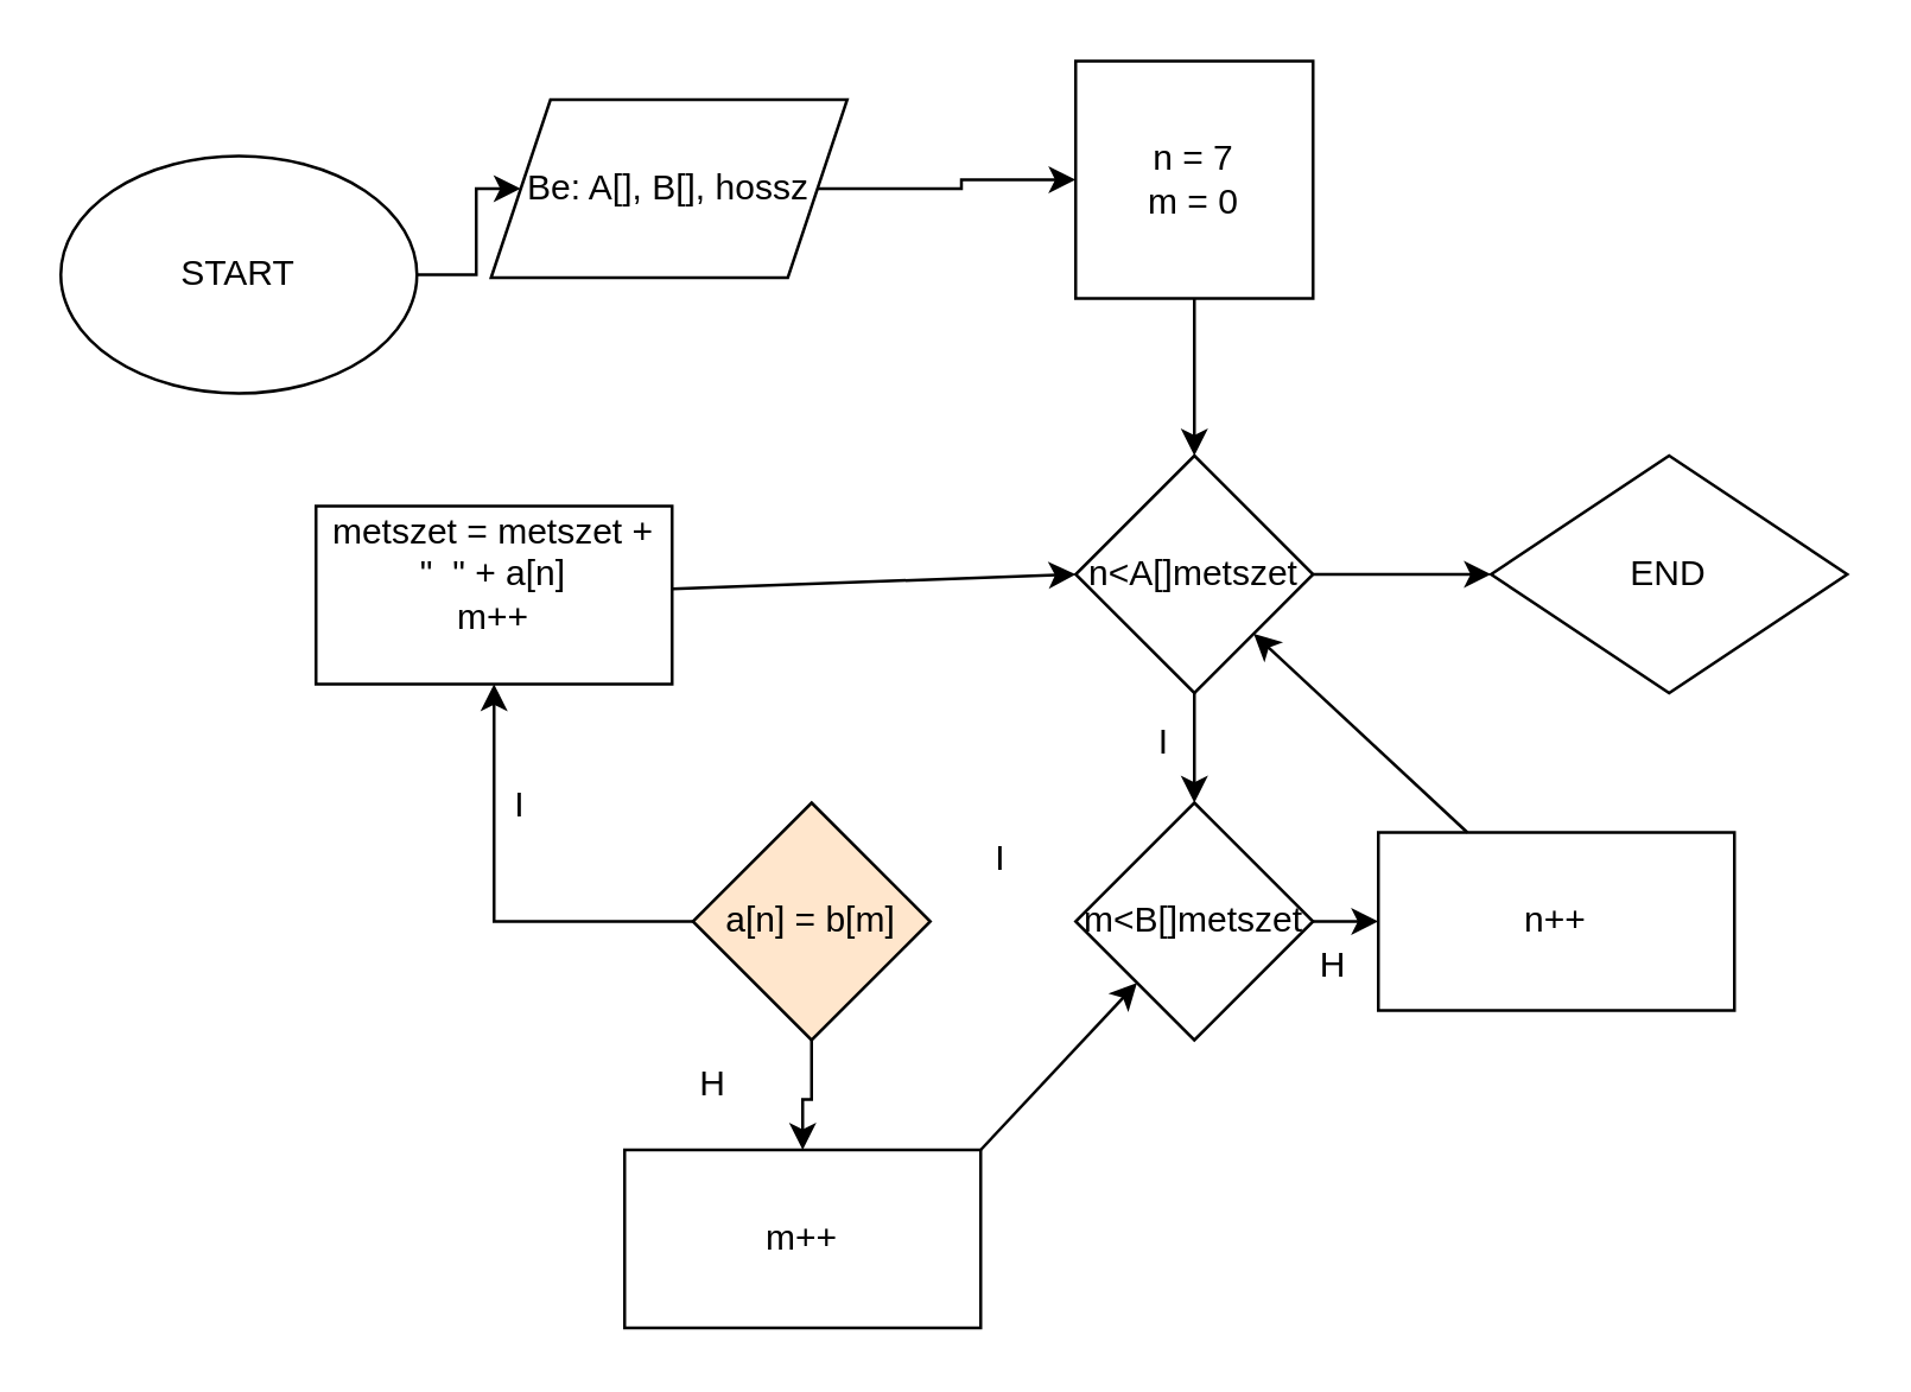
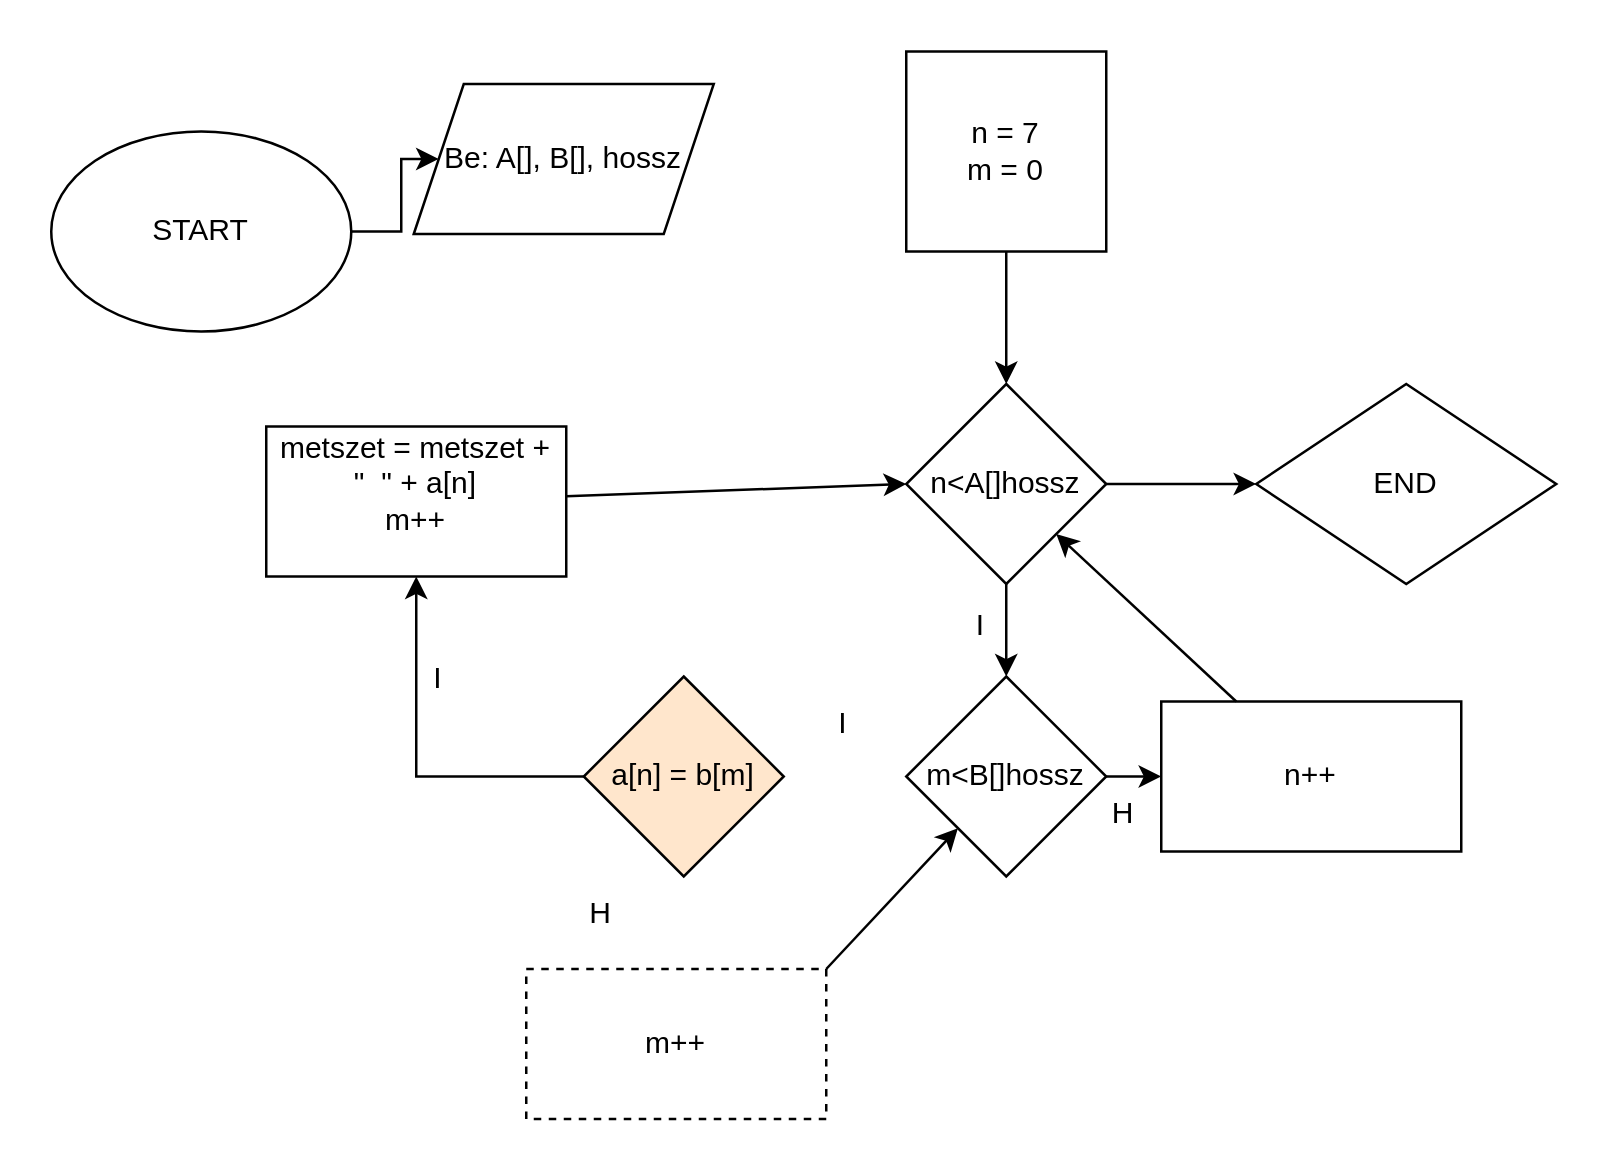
- <mxCell id="4" value="" style="edgeStyle=orthogonalEdgeStyle;rounded=0;orthogonalLoop=1;jettySize=auto;html=1;" parent="1" source="5" target="7" edge="1"><mxGeometry relative="1" as="geometry" /></mxCell>
- <mxCell id="10" value="n&amp;lt;A[]metszet" style="rhombus;whiteSpace=wrap;html=1;" parent="1" vertex="1"><mxGeometry x="362" y="153" width="80" height="80" as="geometry" /></mxCell>
+ <mxCell id="10" value="n&amp;lt;A[]hossz" style="rhombus;whiteSpace=wrap;html=1;" parent="1" vertex="1"><mxGeometry x="362" y="153" width="80" height="80" as="geometry" /></mxCell>
- <mxCell id="12" value="m&amp;lt;B[]metszet" style="rhombus;whiteSpace=wrap;html=1;" parent="1" vertex="1"><mxGeometry x="362" y="270" width="80" height="80" as="geometry" /></mxCell>
+ <mxCell id="12" value="m&amp;lt;B[]hossz" style="rhombus;whiteSpace=wrap;html=1;" parent="1" vertex="1"><mxGeometry x="362" y="270" width="80" height="80" as="geometry" /></mxCell>
- <mxCell id="14" value="" style="edgeStyle=orthogonalEdgeStyle;rounded=0;orthogonalLoop=1;jettySize=auto;html=1;" parent="1" source="15" target="19" edge="1"><mxGeometry relative="1" as="geometry" /></mxCell>
- <mxCell id="19" value="m++" style="rounded=0;whiteSpace=wrap;html=1;" parent="1" vertex="1"><mxGeometry x="210" y="387" width="120" height="60" as="geometry" /></mxCell>
+ <mxCell id="19" value="m++" style="rounded=0;whiteSpace=wrap;html=1;dashed=1;" parent="1" vertex="1"><mxGeometry x="210" y="387" width="120" height="60" as="geometry" /></mxCell>
